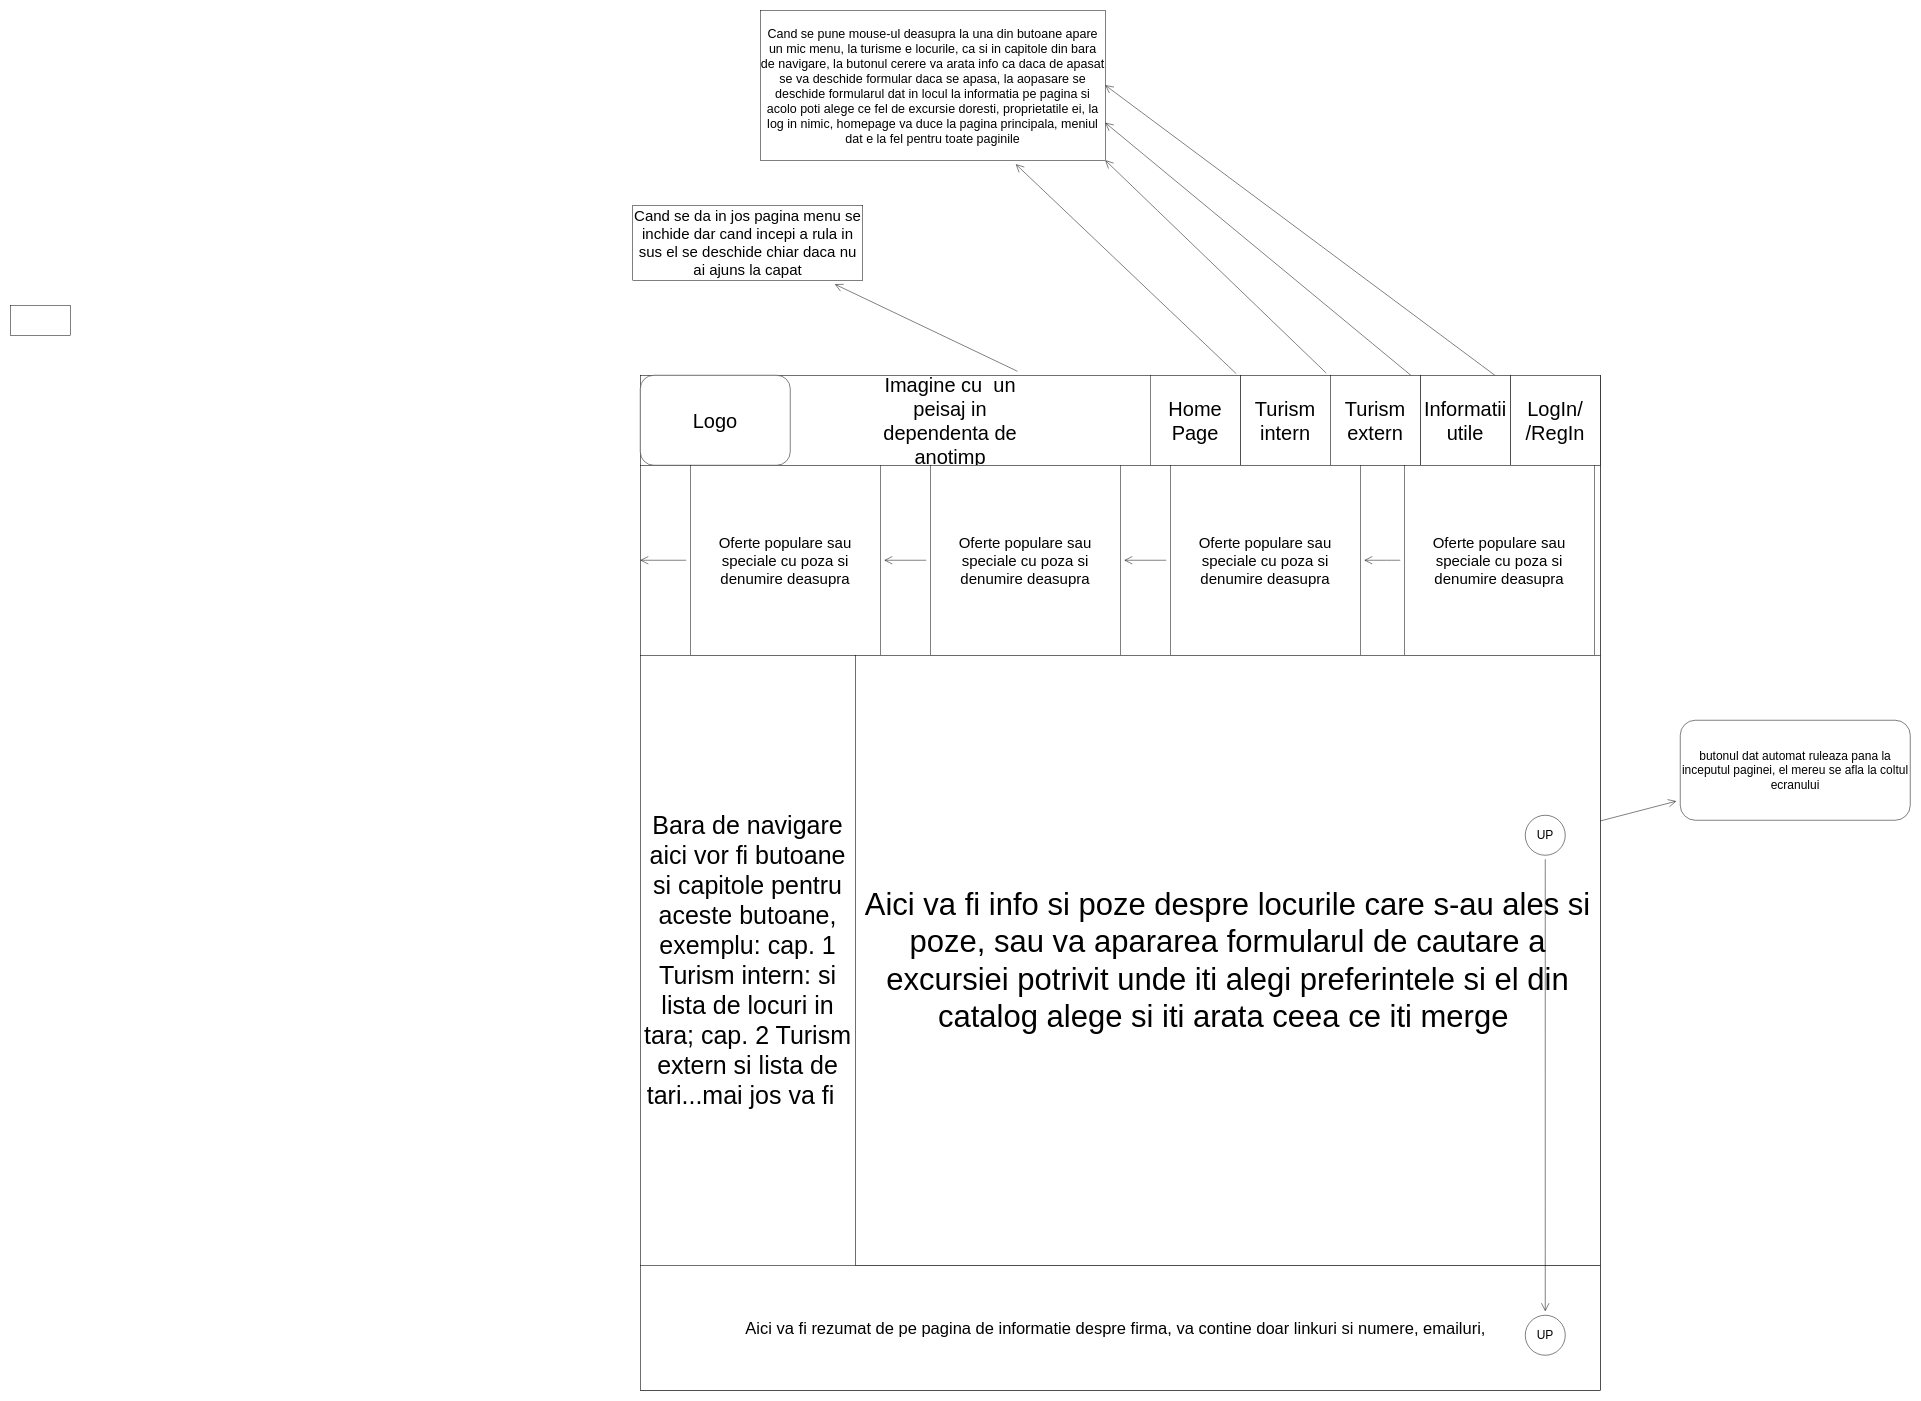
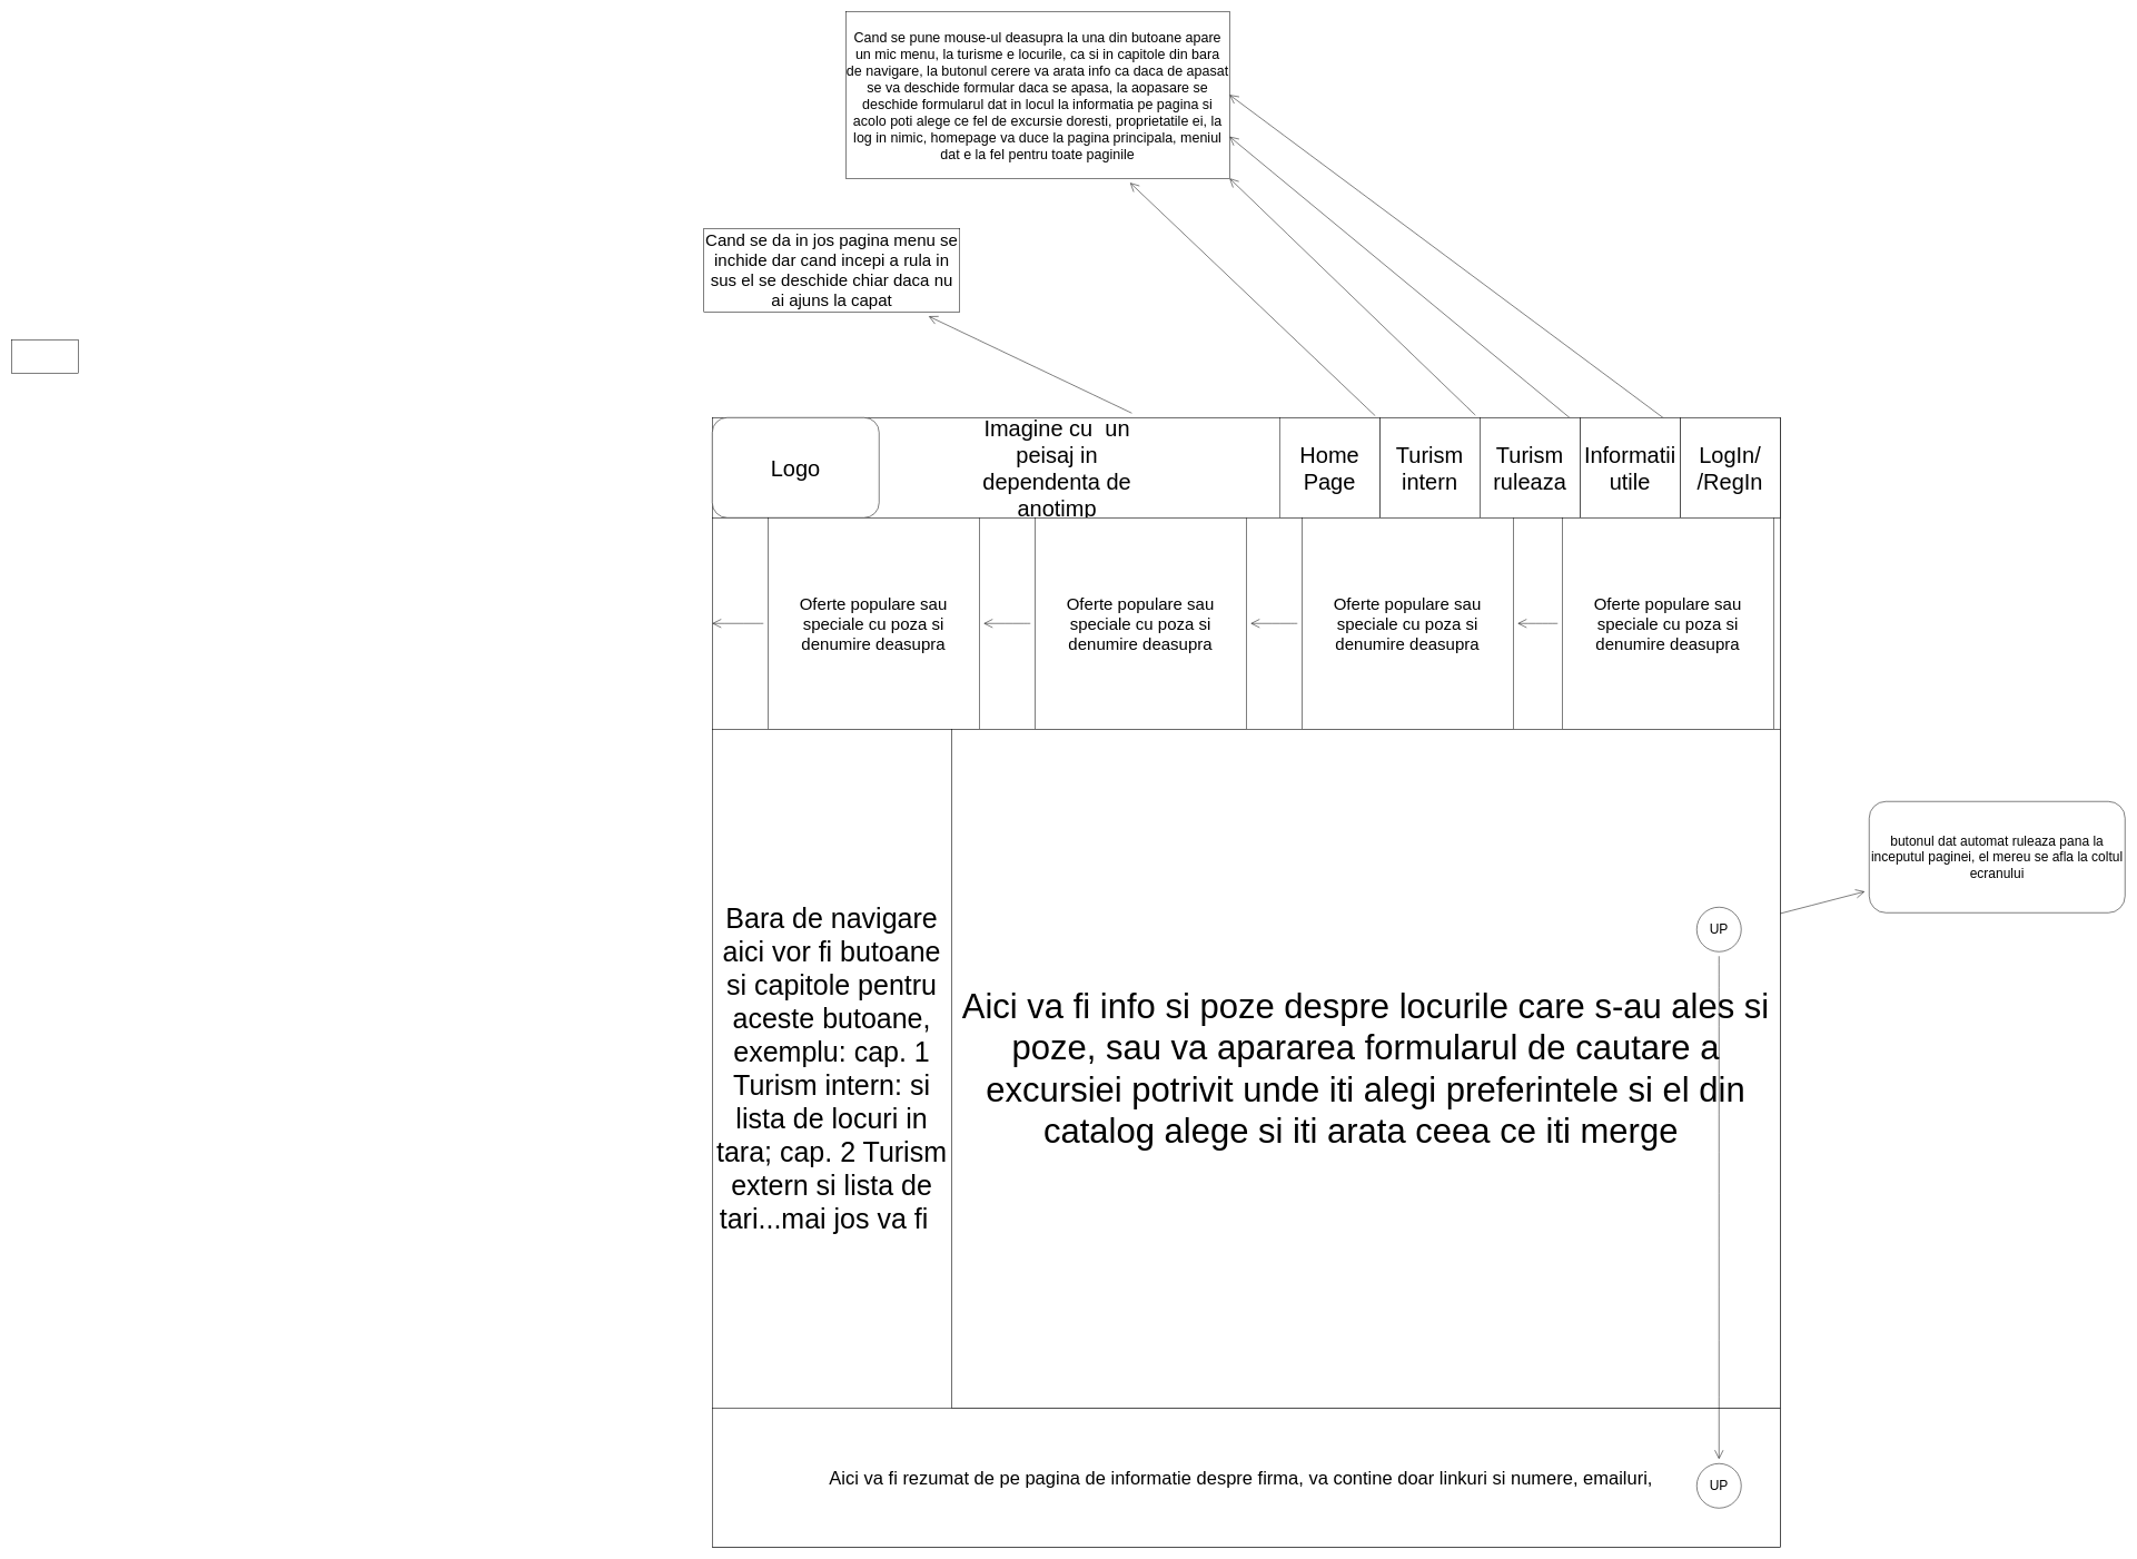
- <mxCell id="13" value="&lt;span style=&quot;font-size: 40px&quot;&gt;Turism extern&lt;/span&gt;" style="whiteSpace=wrap;html=1;aspect=fixed;hachureGap=4;pointerEvents=0;" vertex="1" parent="1"><mxGeometry x="2660" y="750" width="180" height="180" as="geometry" /></mxCell>
+ <mxCell id="13" value="&lt;span style=&quot;font-size: 40px&quot;&gt;Turism ruleaza&lt;/span&gt;" style="whiteSpace=wrap;html=1;aspect=fixed;hachureGap=4;pointerEvents=0;" vertex="1" parent="1"><mxGeometry x="2660" y="750" width="180" height="180" as="geometry" /></mxCell>
